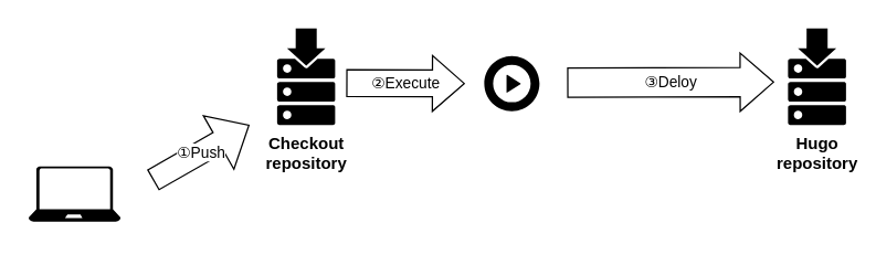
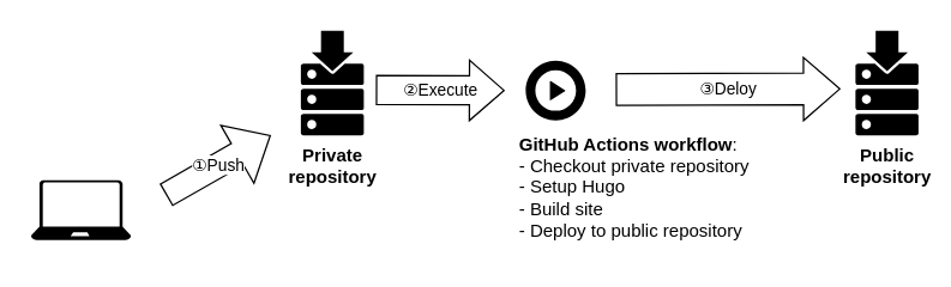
- <mxCell id="2" value="Checkout&lt;br&gt;repository" style="sketch=0;html=1;aspect=fixed;strokeColor=none;shadow=0;fillColor=#000000;verticalAlign=top;labelPosition=center;verticalLabelPosition=bottom;shape=mxgraph.gcp2.repository;fontStyle=1" parent="1" vertex="1"><mxGeometry x="200" y="20" width="42" height="70" as="geometry" /></mxCell>
+ <mxCell id="2" value="Private&lt;br&gt;repository" style="sketch=0;html=1;aspect=fixed;strokeColor=none;shadow=0;fillColor=#000000;verticalAlign=top;labelPosition=center;verticalLabelPosition=bottom;shape=mxgraph.gcp2.repository;fontStyle=1" parent="1" vertex="1"><mxGeometry x="200" y="20" width="42" height="70" as="geometry" /></mxCell>
- <mxCell id="4" value="Hugo&lt;br&gt;repository" style="sketch=0;html=1;aspect=fixed;strokeColor=none;shadow=0;fillColor=#000000;verticalAlign=top;labelPosition=center;verticalLabelPosition=bottom;shape=mxgraph.gcp2.repository;fontStyle=1" parent="1" vertex="1"><mxGeometry x="570" y="20" width="42" height="70" as="geometry" /></mxCell>
+ <mxCell id="4" value="Public&lt;br&gt;repository" style="sketch=0;html=1;aspect=fixed;strokeColor=none;shadow=0;fillColor=#000000;verticalAlign=top;labelPosition=center;verticalLabelPosition=bottom;shape=mxgraph.gcp2.repository;fontStyle=1" parent="1" vertex="1"><mxGeometry x="570" y="20" width="42" height="70" as="geometry" /></mxCell>
+ <mxCell id="9" value="&lt;b&gt;GitHub Actions workflow&lt;/b&gt;:&lt;br&gt;- Checkout private repository&lt;br&gt;- Setup Hugo&lt;br&gt;- Build site&lt;br&gt;- Deploy to public repository" style="text;html=1;strokeColor=none;fillColor=none;align=left;verticalAlign=middle;whiteSpace=wrap;rounded=0;" vertex="1" parent="1"><mxGeometry x="344" y="80" width="176" height="90" as="geometry" /></mxCell>
